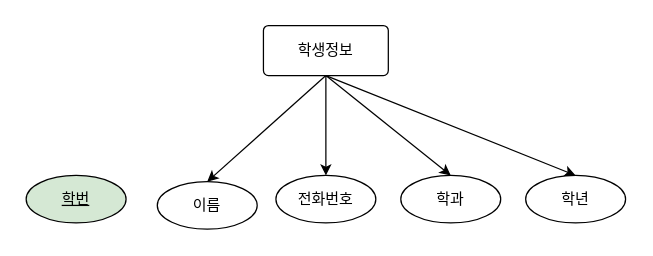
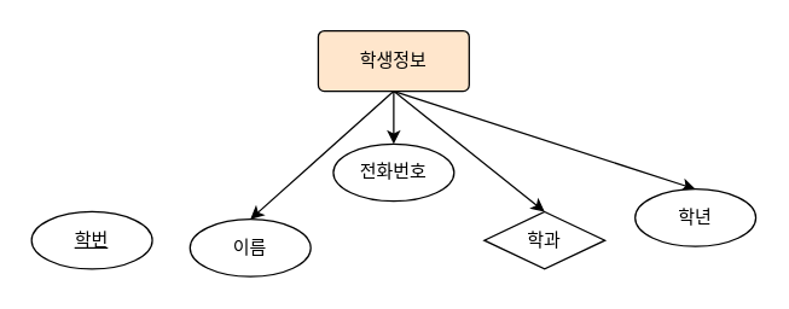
- <mxCell id="6" value="학생정보" style="rounded=1;arcSize=10;whiteSpace=wrap;html=1;align=center;" vertex="1" parent="1"><mxGeometry x="210" y="20" width="100" height="40" as="geometry" /></mxCell>
+ <mxCell id="6" value="학생정보" style="rounded=1;arcSize=10;whiteSpace=wrap;html=1;align=center;fillColor=#ffe6cc;" vertex="1" parent="1"><mxGeometry x="210" y="20" width="100" height="40" as="geometry" /></mxCell>
- <mxCell id="7" value="학번" style="ellipse;whiteSpace=wrap;html=1;align=center;fontStyle=4;fillColor=#d5e8d4;" vertex="1" parent="1"><mxGeometry x="20" y="140" width="80" height="38" as="geometry" /></mxCell>
+ <mxCell id="7" value="학번" style="ellipse;whiteSpace=wrap;html=1;align=center;fontStyle=4;" vertex="1" parent="1"><mxGeometry x="20" y="140" width="80" height="38" as="geometry" /></mxCell>
- <mxCell id="9" value="전화번호" style="ellipse;whiteSpace=wrap;html=1;align=center;fontStyle=0" vertex="1" parent="1"><mxGeometry x="220" y="140" width="80" height="38" as="geometry" /></mxCell>
+ <mxCell id="9" value="전화번호" style="ellipse;whiteSpace=wrap;html=1;align=center;fontStyle=0" vertex="1" parent="1"><mxGeometry x="220" y="95" width="80" height="38" as="geometry" /></mxCell>
- <mxCell id="10" value="학과" style="ellipse;whiteSpace=wrap;html=1;align=center;fontStyle=0" vertex="1" parent="1"><mxGeometry x="320" y="140" width="80" height="38" as="geometry" /></mxCell>
+ <mxCell id="10" value="학과" style="rhombus;whiteSpace=wrap;html=1;align=center;fontStyle=0;" vertex="1" parent="1"><mxGeometry x="320" y="140" width="80" height="38" as="geometry" /></mxCell>
- <mxCell id="11" value="학년" style="ellipse;whiteSpace=wrap;html=1;align=center;fontStyle=0" vertex="1" parent="1"><mxGeometry x="420" y="140" width="80" height="38" as="geometry" /></mxCell>
+ <mxCell id="11" value="학년" style="ellipse;whiteSpace=wrap;html=1;align=center;fontStyle=0" vertex="1" parent="1"><mxGeometry x="420" y="125" width="80" height="38" as="geometry" /></mxCell>
